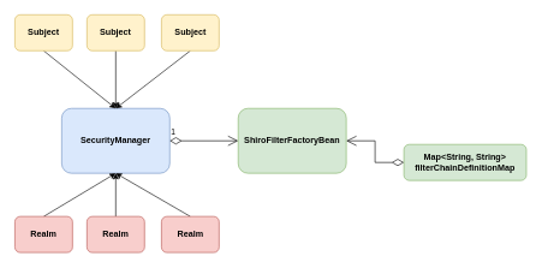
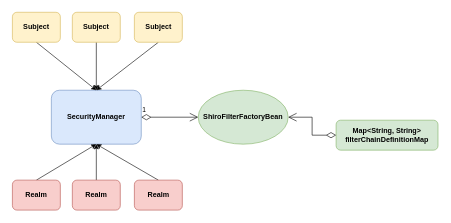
- <mxCell id="10" value="&lt;div&gt;&lt;b style=&quot;background-color: initial;&quot;&gt;ShiroFilterFactoryBean&lt;/b&gt;&lt;br&gt;&lt;/div&gt;" style="rounded=1;whiteSpace=wrap;html=1;fillColor=#d5e8d4;strokeColor=#82b366;" vertex="1" parent="1"><mxGeometry x="330" y="150" width="150" height="90" as="geometry" /></mxCell>
+ <mxCell id="10" value="&lt;div&gt;&lt;b style=&quot;background-color: initial;&quot;&gt;ShiroFilterFactoryBean&lt;/b&gt;&lt;br&gt;&lt;/div&gt;" style="ellipse;whiteSpace=wrap;html=1;fillColor=#d5e8d4;strokeColor=#82b366;" vertex="1" parent="1"><mxGeometry x="330" y="150" width="150" height="90" as="geometry" /></mxCell>
